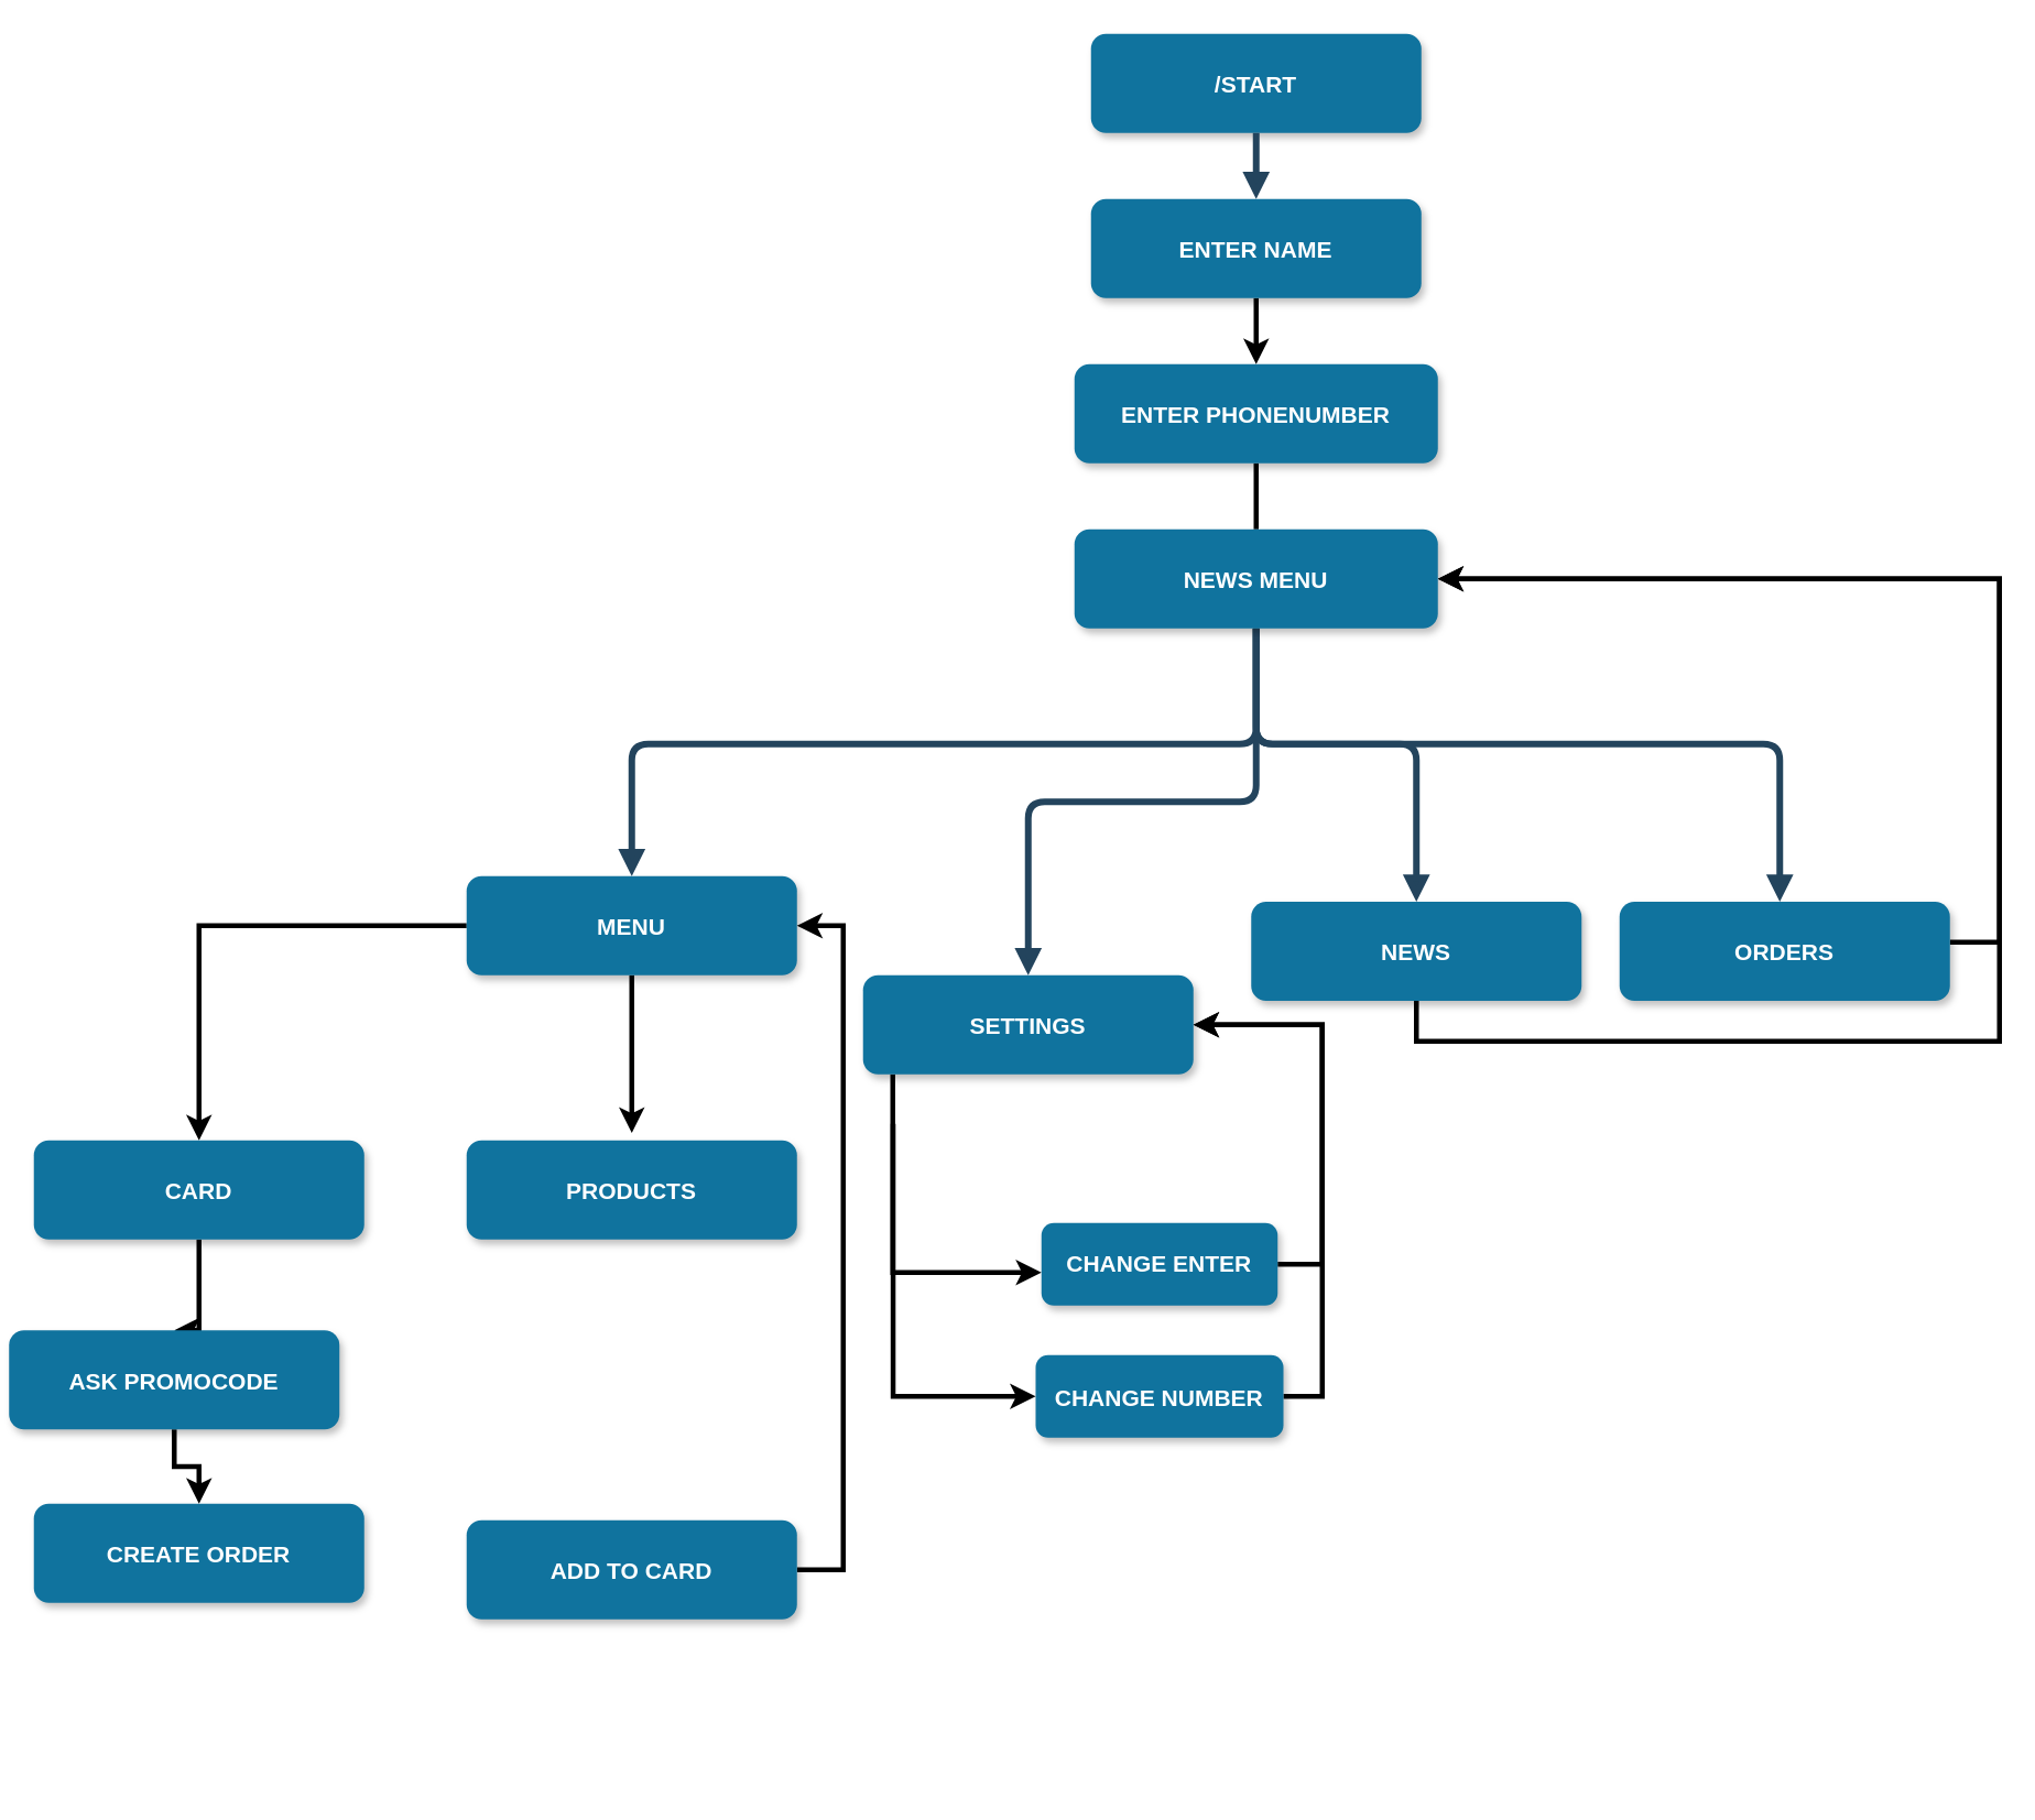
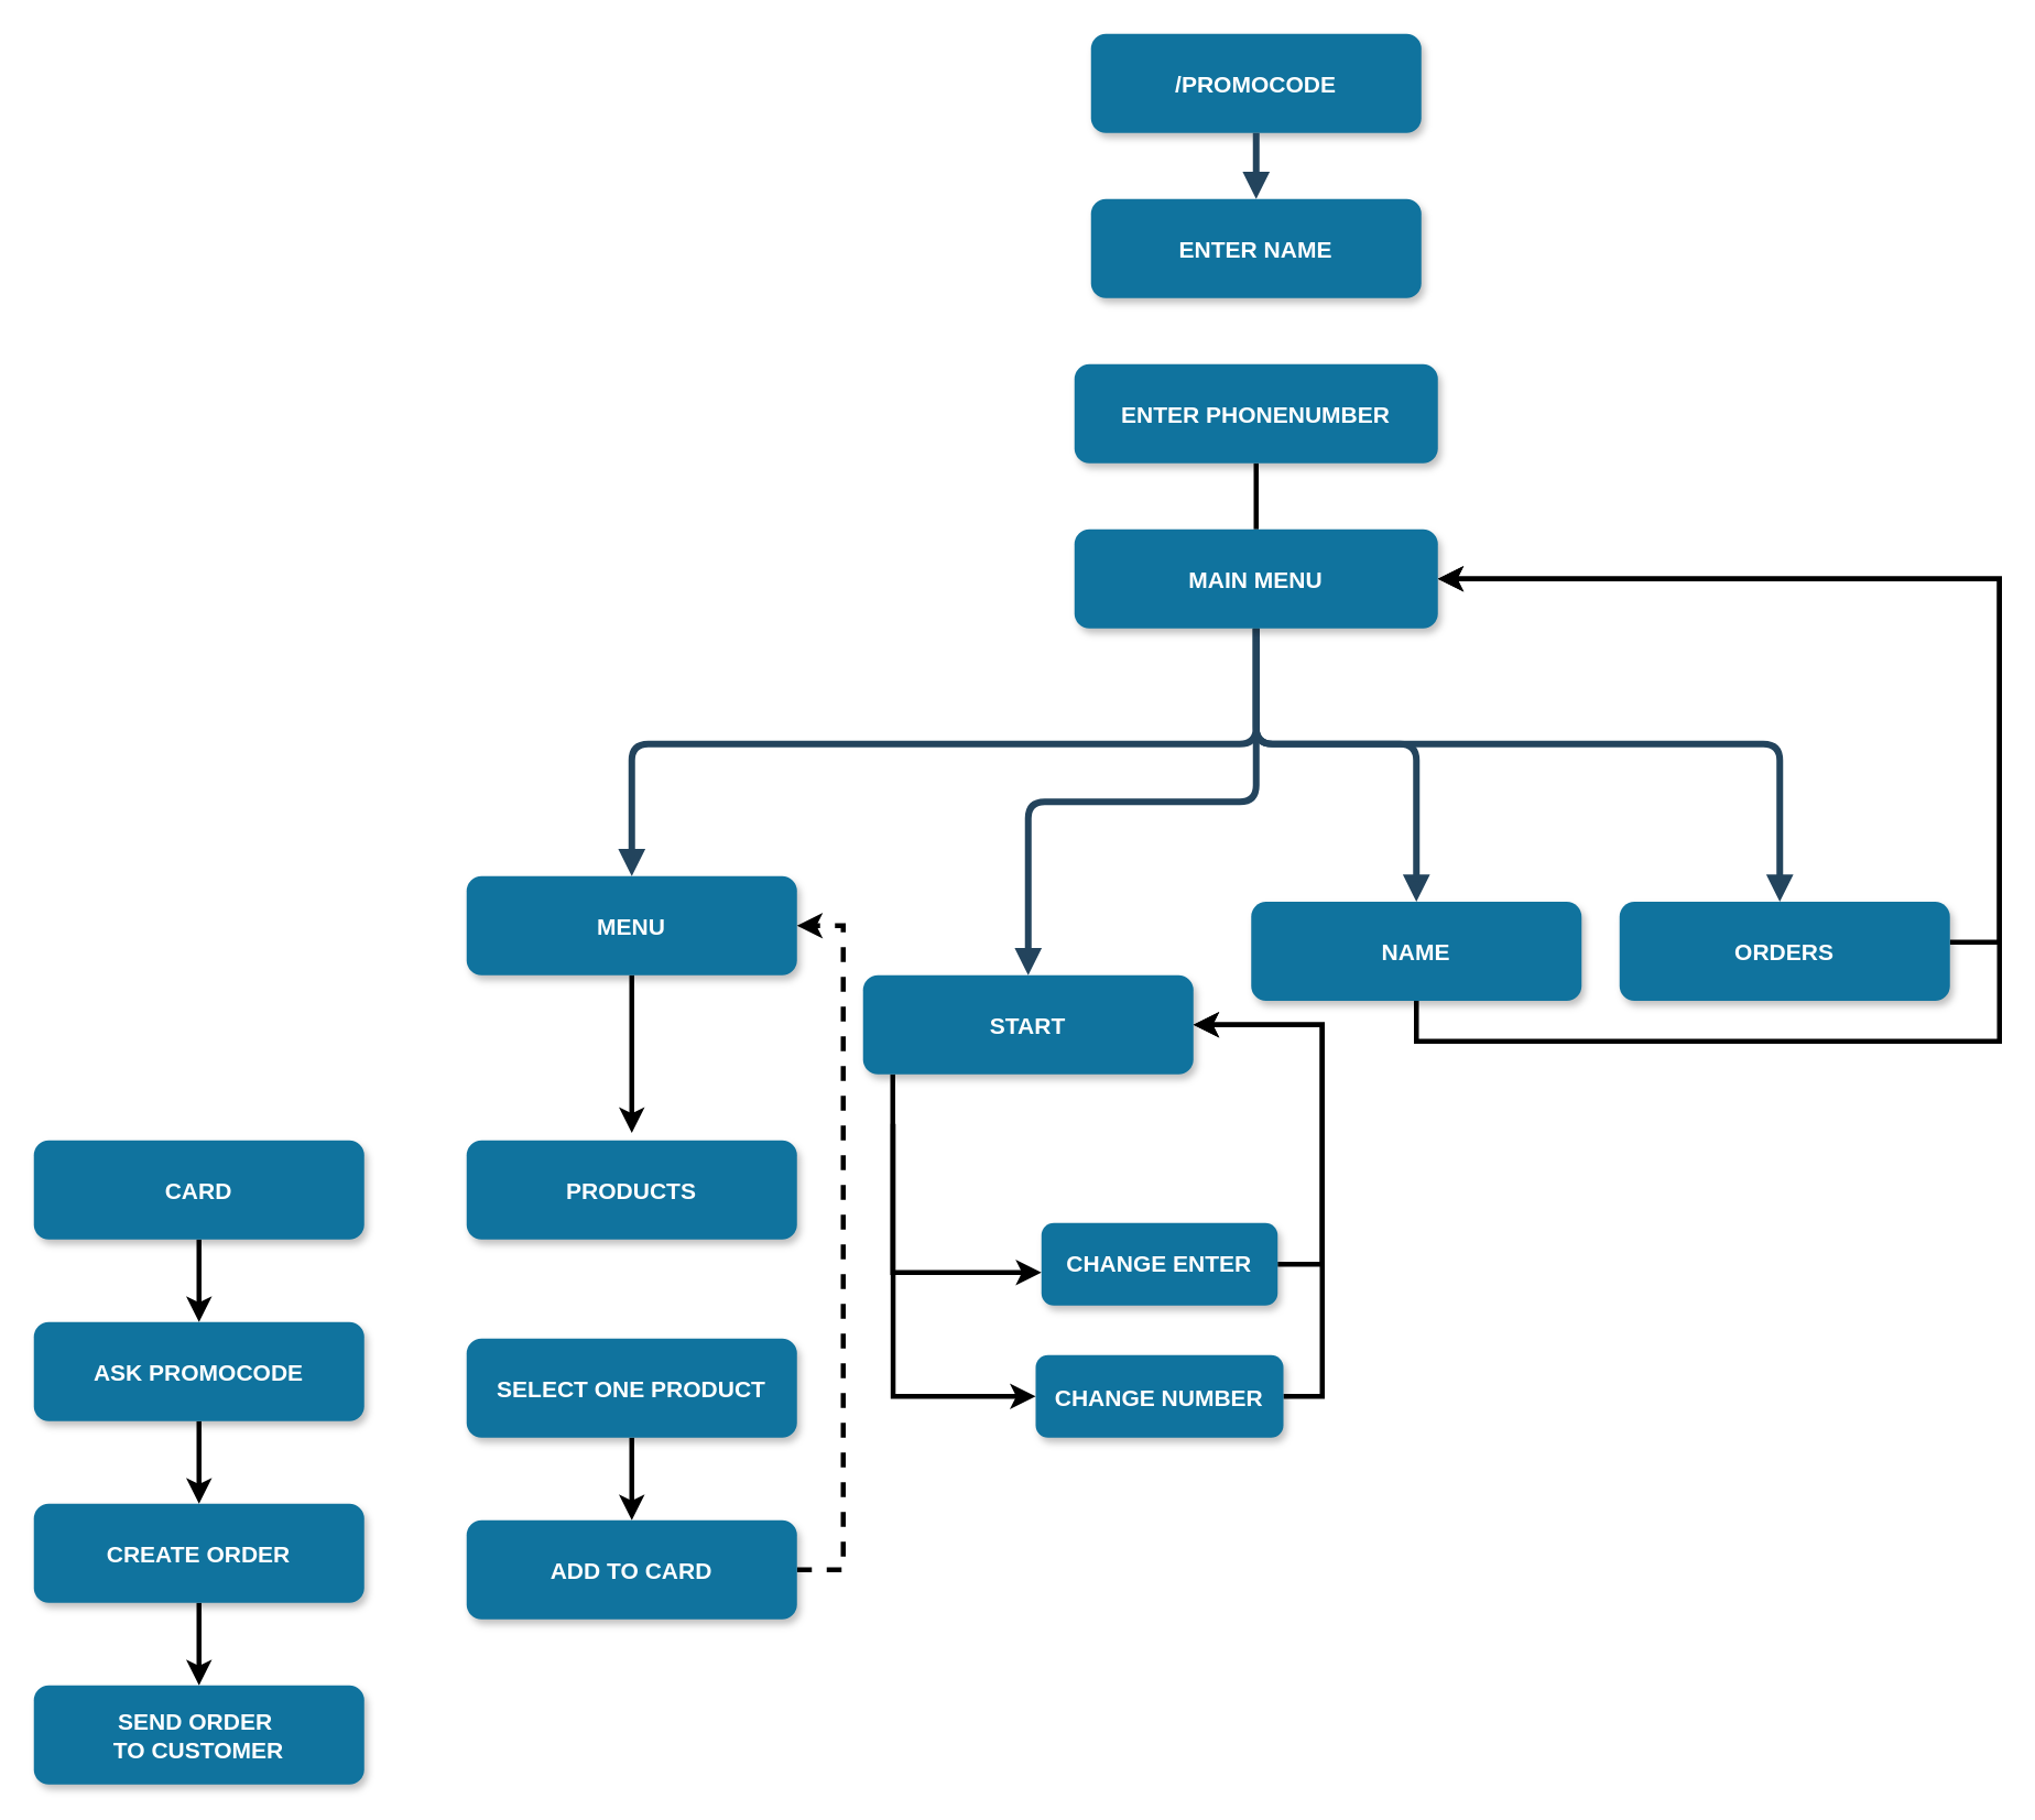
- <mxCell id="2" value="/START" style="rounded=1;fillColor=#10739E;strokeColor=none;shadow=1;gradientColor=none;fontStyle=1;fontColor=#FFFFFF;fontSize=14;" parent="1" vertex="1"><mxGeometry x="660" y="20" width="200" height="60" as="geometry" /></mxCell>
+ <mxCell id="2" value="/PROMOCODE" style="rounded=1;fillColor=#10739E;strokeColor=none;shadow=1;gradientColor=none;fontStyle=1;fontColor=#FFFFFF;fontSize=14;" parent="1" vertex="1"><mxGeometry x="660" y="20" width="200" height="60" as="geometry" /></mxCell>
- <mxCell id="16" value="" style="edgeStyle=orthogonalEdgeStyle;rounded=0;orthogonalLoop=1;jettySize=auto;html=1;entryX=0.5;entryY=0;entryDx=0;entryDy=0;strokeWidth=3;" edge="1" parent="1" source="17" target="4"><mxGeometry relative="1" as="geometry"><Array as="points"><mxPoint x="760" y="190" /><mxPoint x="760" y="190" /></Array></mxGeometry></mxCell>
- <mxCell id="38" value="NEWS MENU" style="rounded=1;fillColor=#10739E;strokeColor=none;shadow=1;gradientColor=none;fontStyle=1;fontColor=#FFFFFF;fontSize=14;horizontal=1;" vertex="1" parent="1"><mxGeometry x="650" y="320" width="220" height="60" as="geometry" /></mxCell>
+ <mxCell id="38" value="MAIN MENU" style="rounded=1;fillColor=#10739E;strokeColor=none;shadow=1;gradientColor=none;fontStyle=1;fontColor=#FFFFFF;fontSize=14;horizontal=1;" vertex="1" parent="1"><mxGeometry x="650" y="320" width="220" height="60" as="geometry" /></mxCell>
- <mxCell id="6" style="edgeStyle=orthogonalEdgeStyle;rounded=0;orthogonalLoop=1;jettySize=auto;html=1;strokeWidth=3;" edge="1" parent="1" source="7" target="32"><mxGeometry relative="1" as="geometry" /></mxCell>
- <mxCell id="11" value="NEWS" style="rounded=1;fillColor=#10739E;strokeColor=none;shadow=1;gradientColor=none;fontStyle=1;fontColor=#FFFFFF;fontSize=14;" parent="1" vertex="1"><mxGeometry x="757" y="545.5" width="200" height="60" as="geometry" /></mxCell>
+ <mxCell id="11" value="NAME" style="rounded=1;fillColor=#10739E;strokeColor=none;shadow=1;gradientColor=none;fontStyle=1;fontColor=#FFFFFF;fontSize=14;" parent="1" vertex="1"><mxGeometry x="757" y="545.5" width="200" height="60" as="geometry" /></mxCell>
- <mxCell id="9" value="SETTINGS" style="rounded=1;fillColor=#10739E;strokeColor=none;shadow=1;gradientColor=none;fontStyle=1;fontColor=#FFFFFF;fontSize=14;" parent="1" vertex="1"><mxGeometry x="522" y="590" width="200" height="60" as="geometry" /></mxCell>
+ <mxCell id="9" value="START" style="rounded=1;fillColor=#10739E;strokeColor=none;shadow=1;gradientColor=none;fontStyle=1;fontColor=#FFFFFF;fontSize=14;" parent="1" vertex="1"><mxGeometry x="522" y="590" width="200" height="60" as="geometry" /></mxCell>
- <mxCell id="36" value="ASK PROMOCODE" style="rounded=1;fillColor=#10739E;strokeColor=none;shadow=1;gradientColor=none;fontStyle=1;fontColor=#FFFFFF;fontSize=14;" vertex="1" parent="1"><mxGeometry x="5" y="805" width="200" height="60" as="geometry" /></mxCell>
+ <mxCell id="36" value="ASK PROMOCODE" style="rounded=1;fillColor=#10739E;strokeColor=none;shadow=1;gradientColor=none;fontStyle=1;fontColor=#FFFFFF;fontSize=14;" vertex="1" parent="1"><mxGeometry x="20" y="800" width="200" height="60" as="geometry" /></mxCell>
+ <mxCell id="28" value="SELECT ONE PRODUCT" style="rounded=1;fillColor=#10739E;strokeColor=none;shadow=1;gradientColor=none;fontStyle=1;fontColor=#FFFFFF;fontSize=14;" vertex="1" parent="1"><mxGeometry x="282" y="810" width="200" height="60" as="geometry" /></mxCell>
+ <mxCell id="27" value="" style="edgeStyle=orthogonalEdgeStyle;rounded=0;orthogonalLoop=1;jettySize=auto;html=1;strokeWidth=3;" edge="1" parent="1" source="28" target="30"><mxGeometry relative="1" as="geometry" /></mxCell>
- <mxCell id="29" style="edgeStyle=orthogonalEdgeStyle;rounded=0;orthogonalLoop=1;jettySize=auto;html=1;entryX=1;entryY=0.5;entryDx=0;entryDy=0;strokeWidth=3;" edge="1" parent="1" source="30" target="7"><mxGeometry relative="1" as="geometry"><Array as="points"><mxPoint x="510" y="950" /><mxPoint x="510" y="560" /></Array></mxGeometry></mxCell>
+ <mxCell id="29" style="edgeStyle=orthogonalEdgeStyle;rounded=0;orthogonalLoop=1;jettySize=auto;html=1;entryX=1;entryY=0.5;entryDx=0;entryDy=0;strokeWidth=3;dashed=1;" edge="1" parent="1" source="30" target="7"><mxGeometry relative="1" as="geometry"><Array as="points"><mxPoint x="510" y="950" /><mxPoint x="510" y="560" /></Array></mxGeometry></mxCell>
+ <mxCell id="33" value="" style="edgeStyle=orthogonalEdgeStyle;rounded=0;orthogonalLoop=1;jettySize=auto;html=1;strokeWidth=3;" edge="1" parent="1" source="34" target="37"><mxGeometry relative="1" as="geometry" /></mxCell>
+ <mxCell id="37" value="SEND ORDER &#10;TO CUSTOMER" style="rounded=1;fillColor=#10739E;strokeColor=none;shadow=1;gradientColor=none;fontStyle=1;fontColor=#FFFFFF;fontSize=14;" vertex="1" parent="1"><mxGeometry x="20" y="1020" width="200" height="60" as="geometry" /></mxCell>
